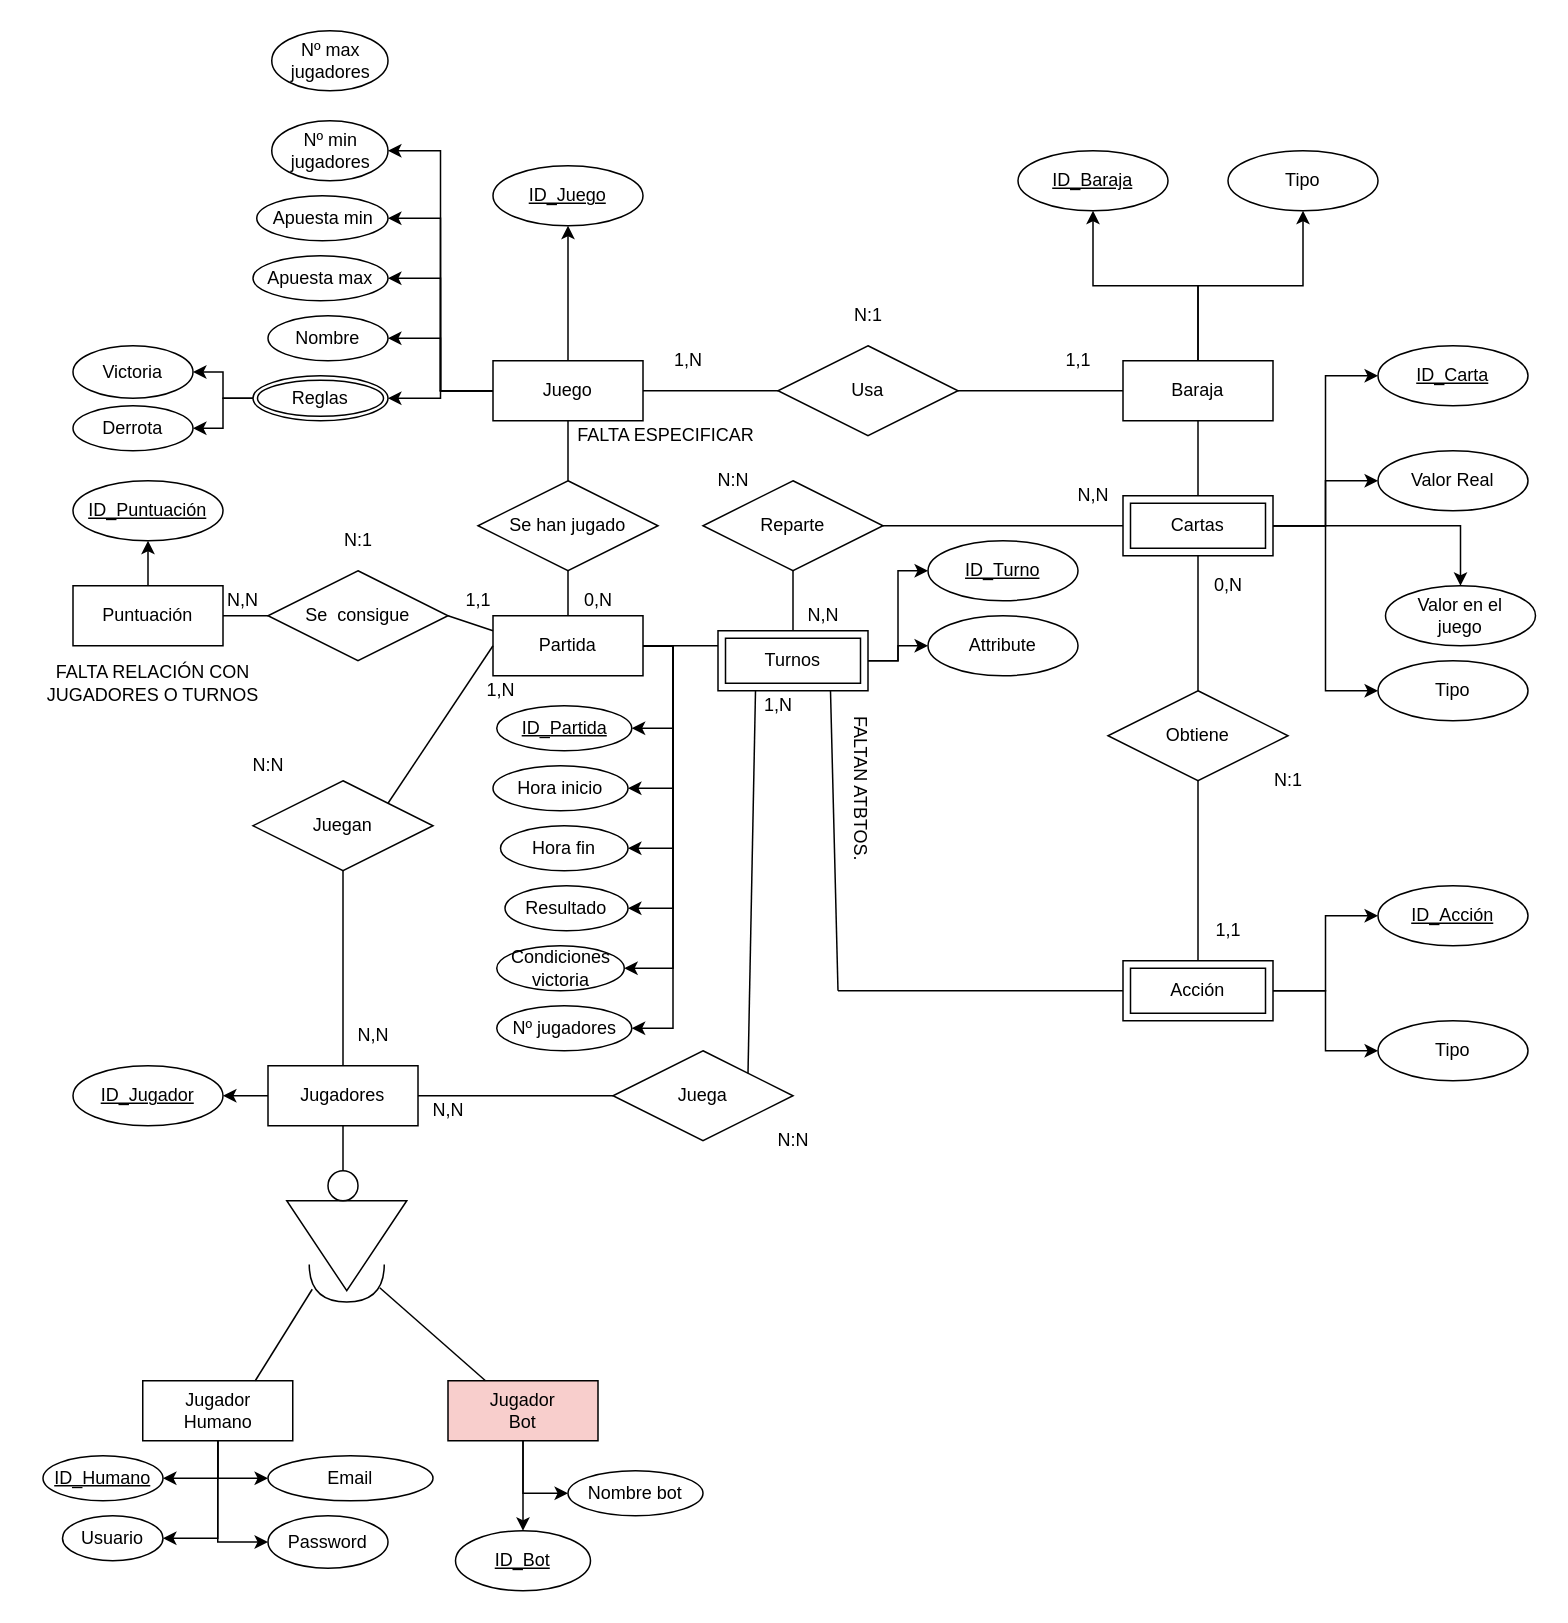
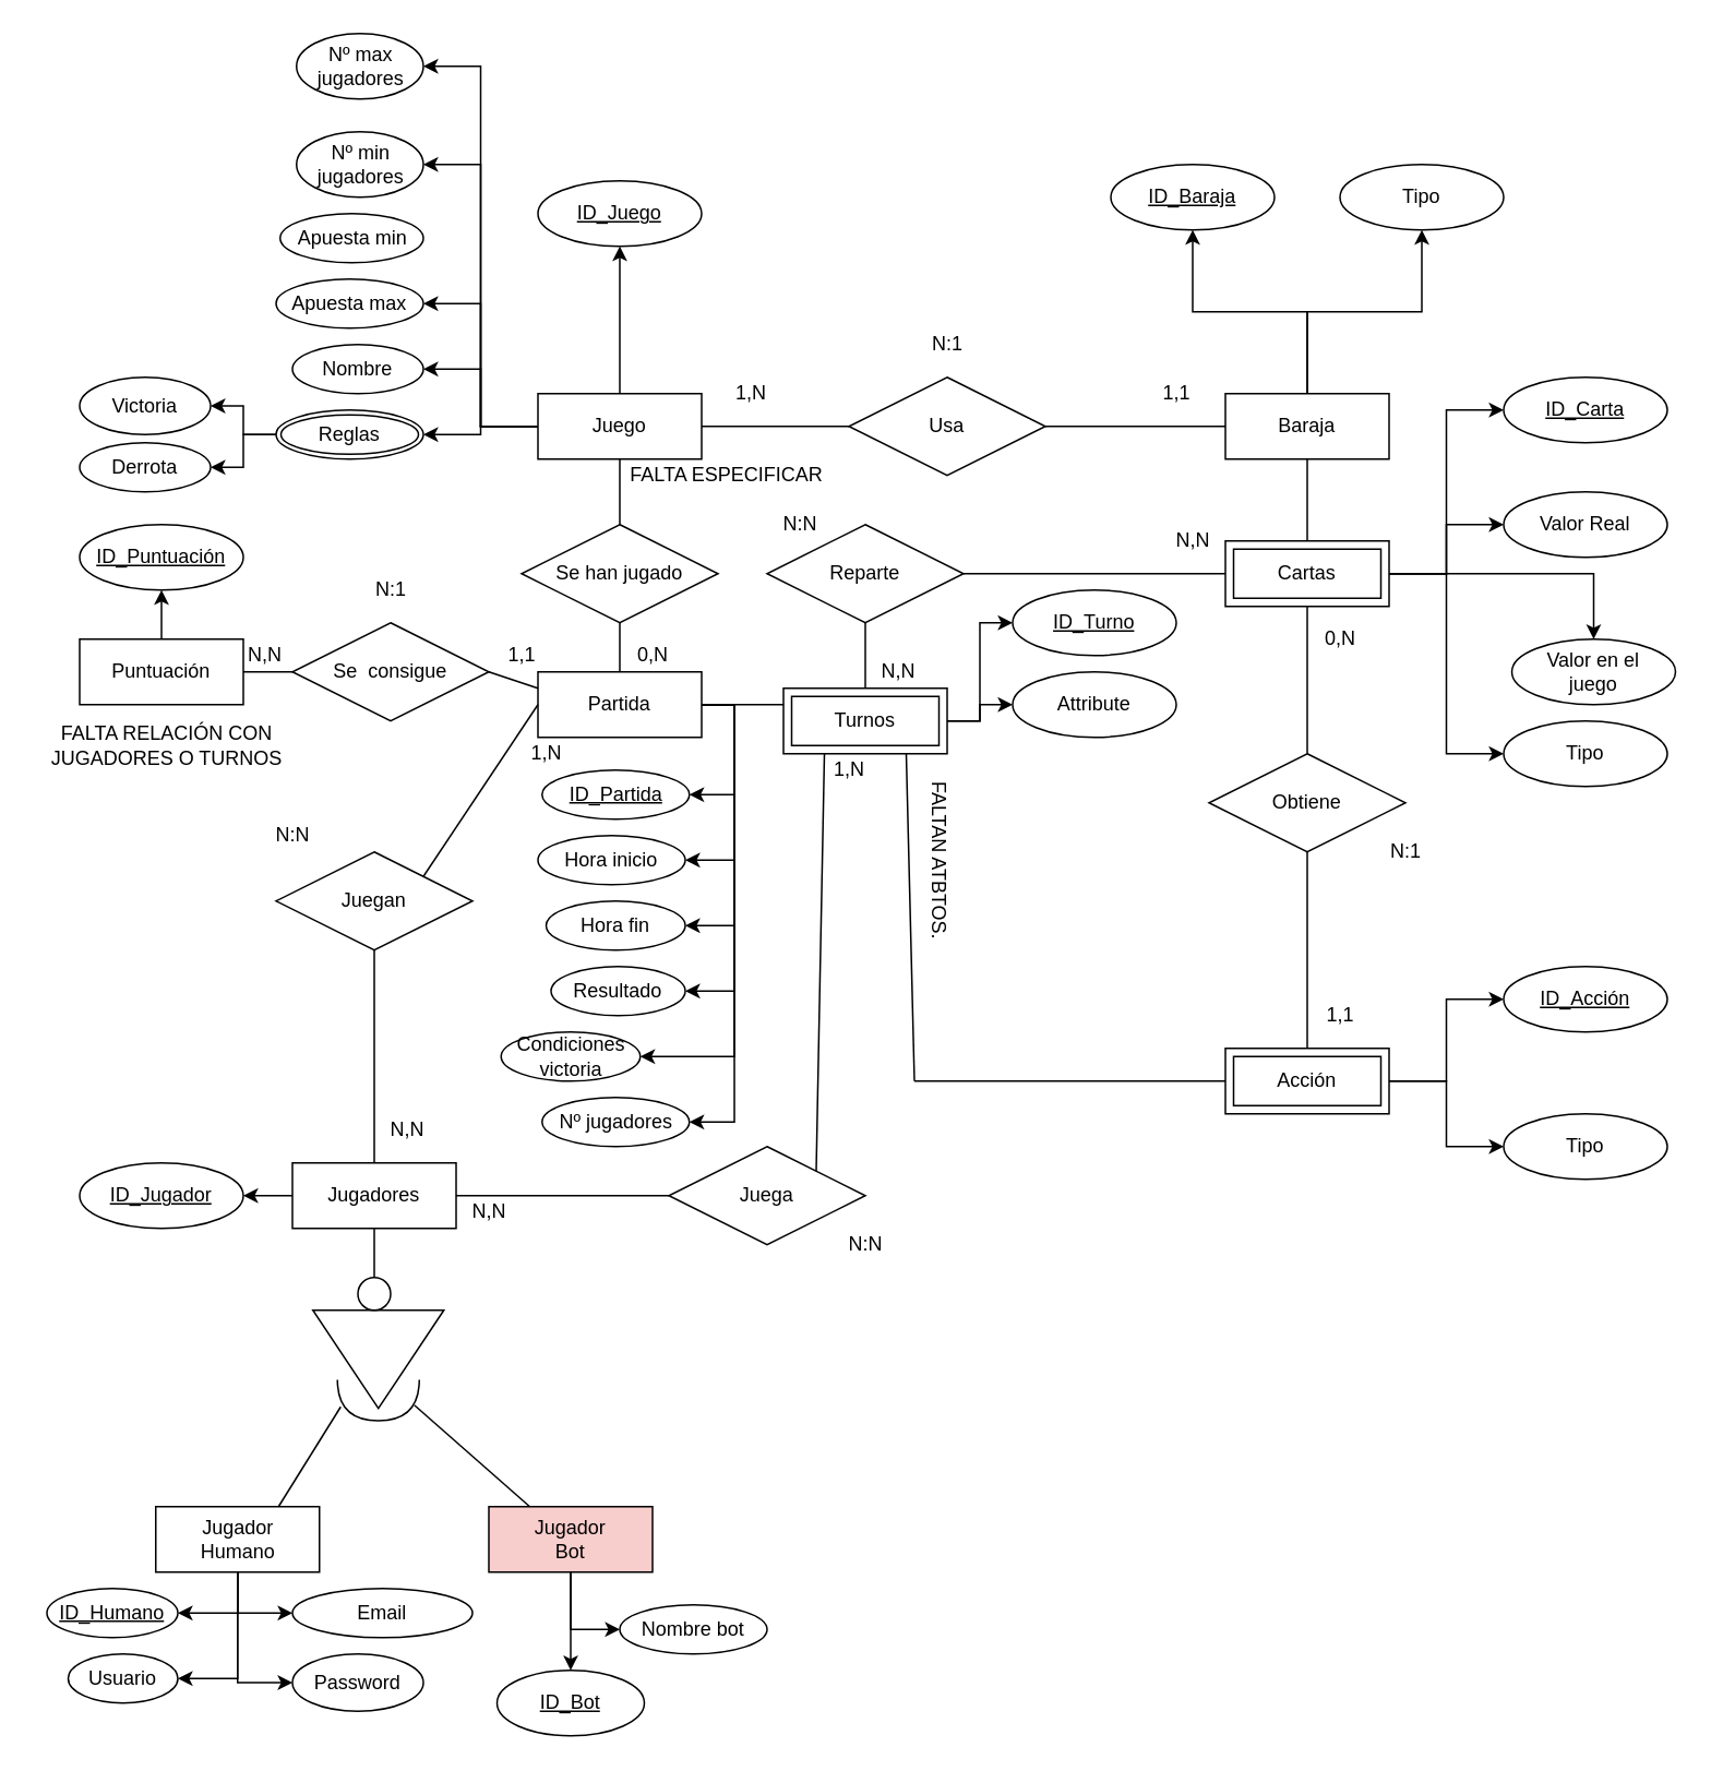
+ <mxCell id="3" style="edgeStyle=orthogonalEdgeStyle;rounded=0;orthogonalLoop=1;jettySize=auto;html=1;exitX=0;exitY=0.5;exitDx=0;exitDy=0;entryX=1;entryY=0.5;entryDx=0;entryDy=0;" edge="1" parent="1" source="9" target="89"><mxGeometry relative="1" as="geometry" /></mxCell>
- <mxCell id="5" style="edgeStyle=orthogonalEdgeStyle;rounded=0;orthogonalLoop=1;jettySize=auto;html=1;exitX=0;exitY=0.5;exitDx=0;exitDy=0;entryX=1;entryY=0.5;entryDx=0;entryDy=0;" edge="1" parent="1" source="9" target="91"><mxGeometry relative="1" as="geometry" /></mxCell>
- <mxCell id="108" value="Condiciones&lt;br&gt;victoria" style="ellipse;whiteSpace=wrap;html=1;align=center;" vertex="1" parent="1"><mxGeometry x="330.5" y="630" width="85" height="30" as="geometry" /></mxCell>
+ <mxCell id="108" value="Condiciones&lt;br&gt;victoria" style="ellipse;whiteSpace=wrap;html=1;align=center;" vertex="1" parent="1"><mxGeometry x="305.5" y="630" width="85" height="30" as="geometry" /></mxCell>
